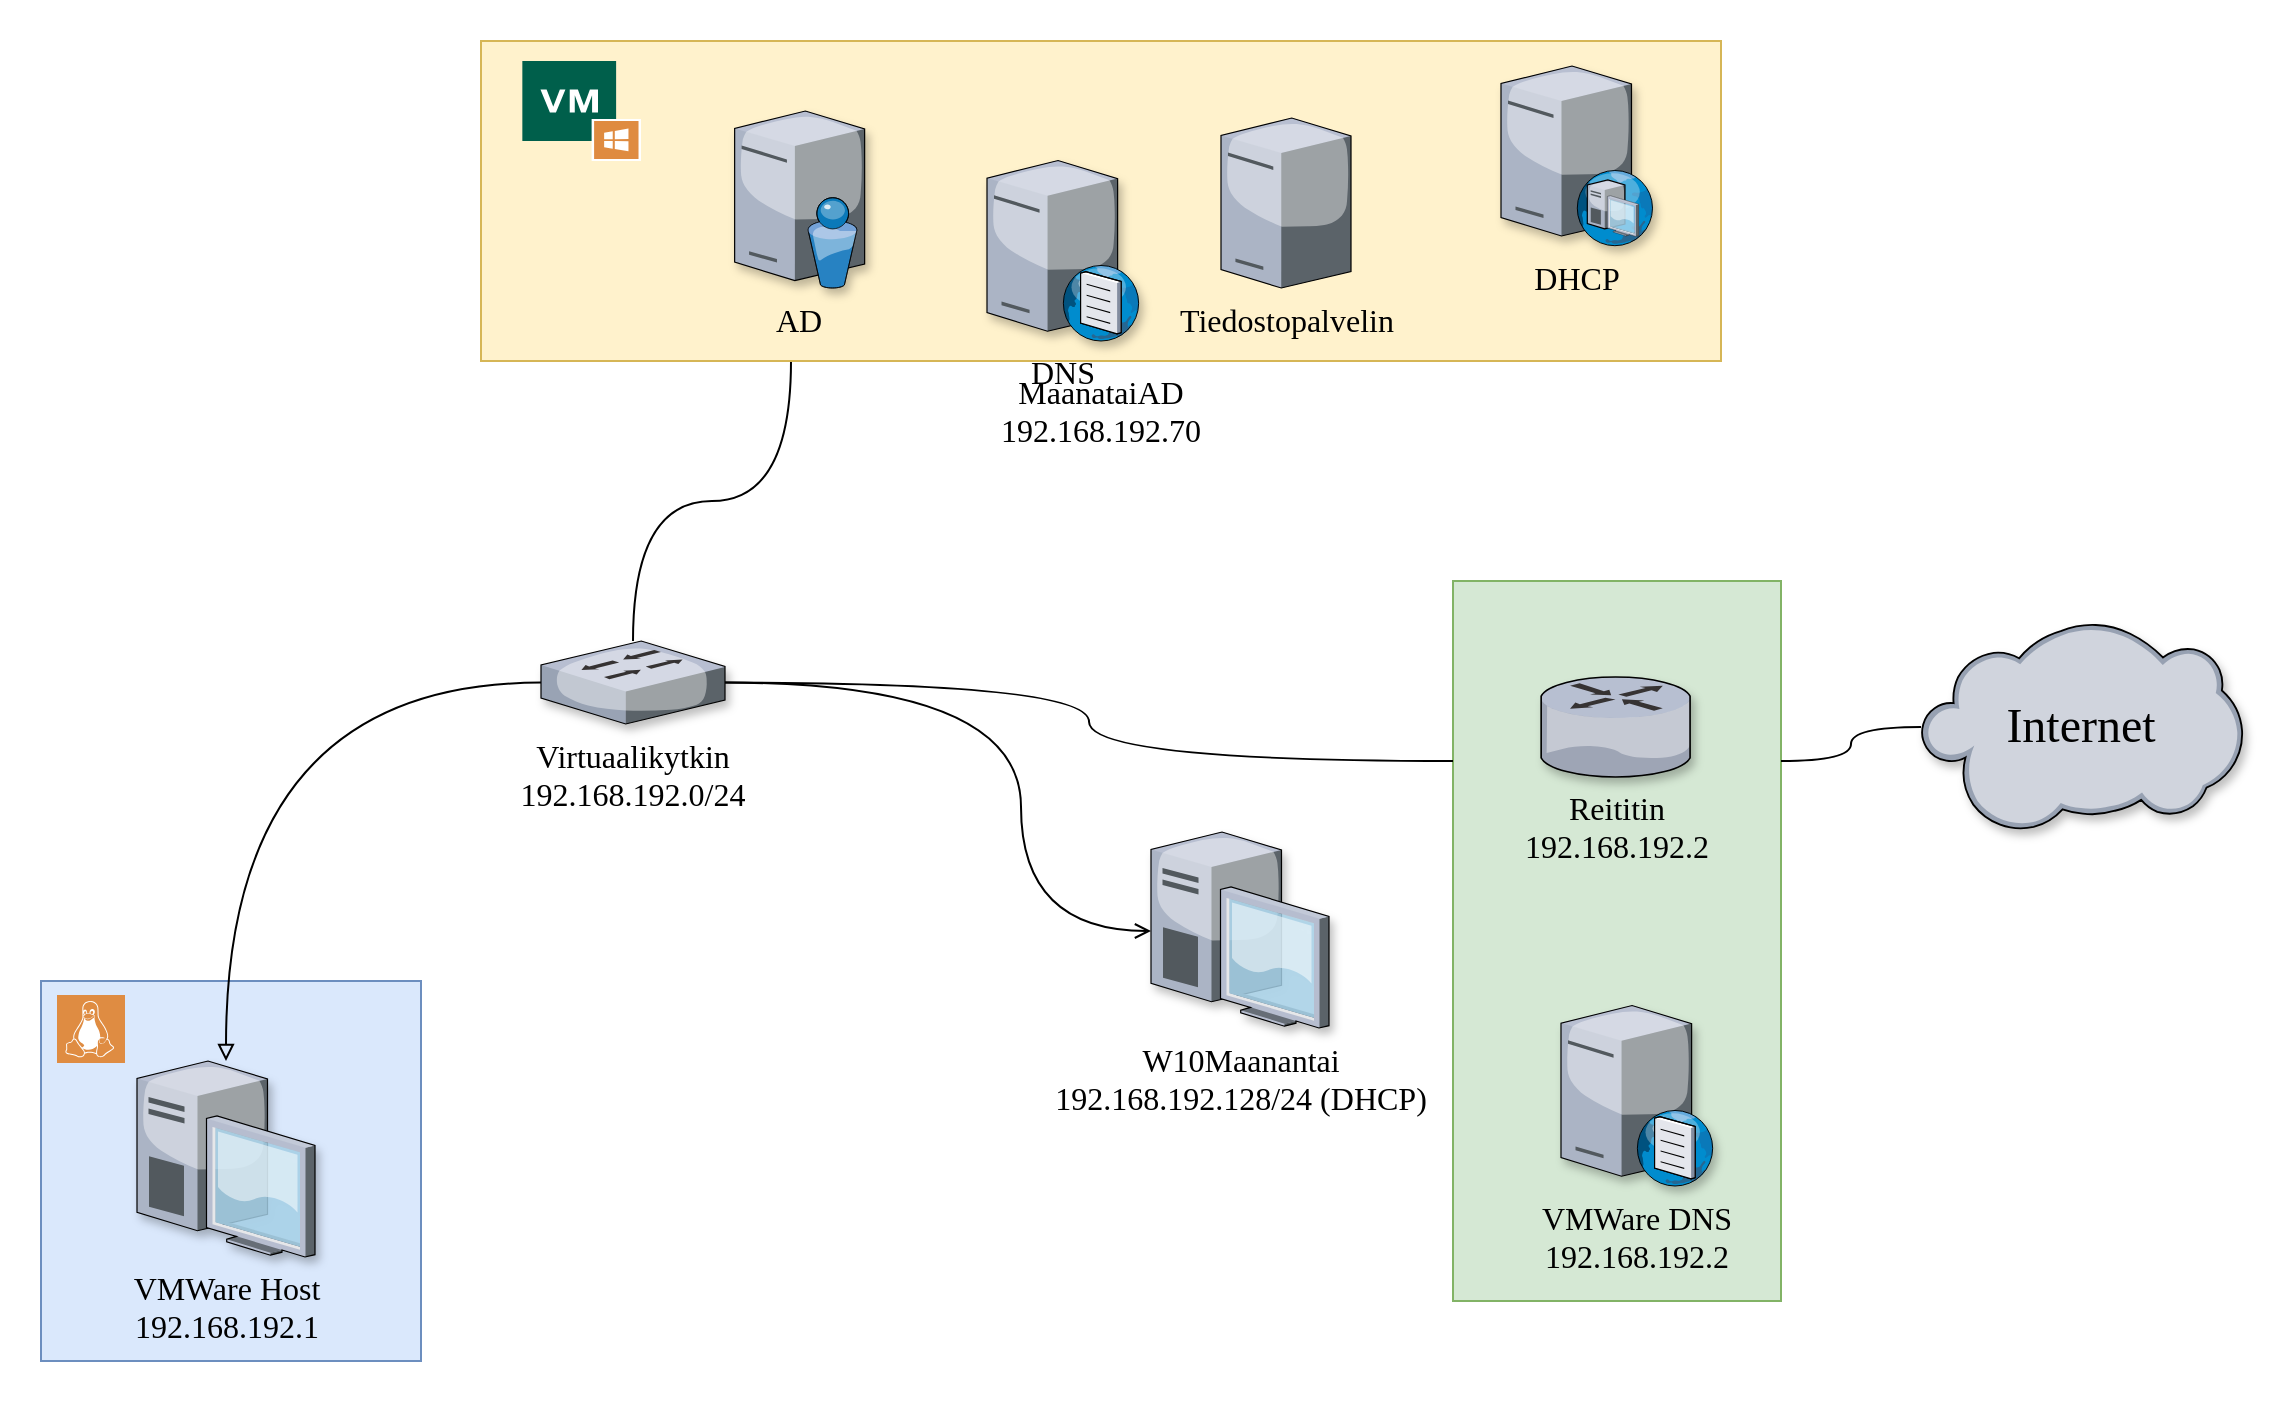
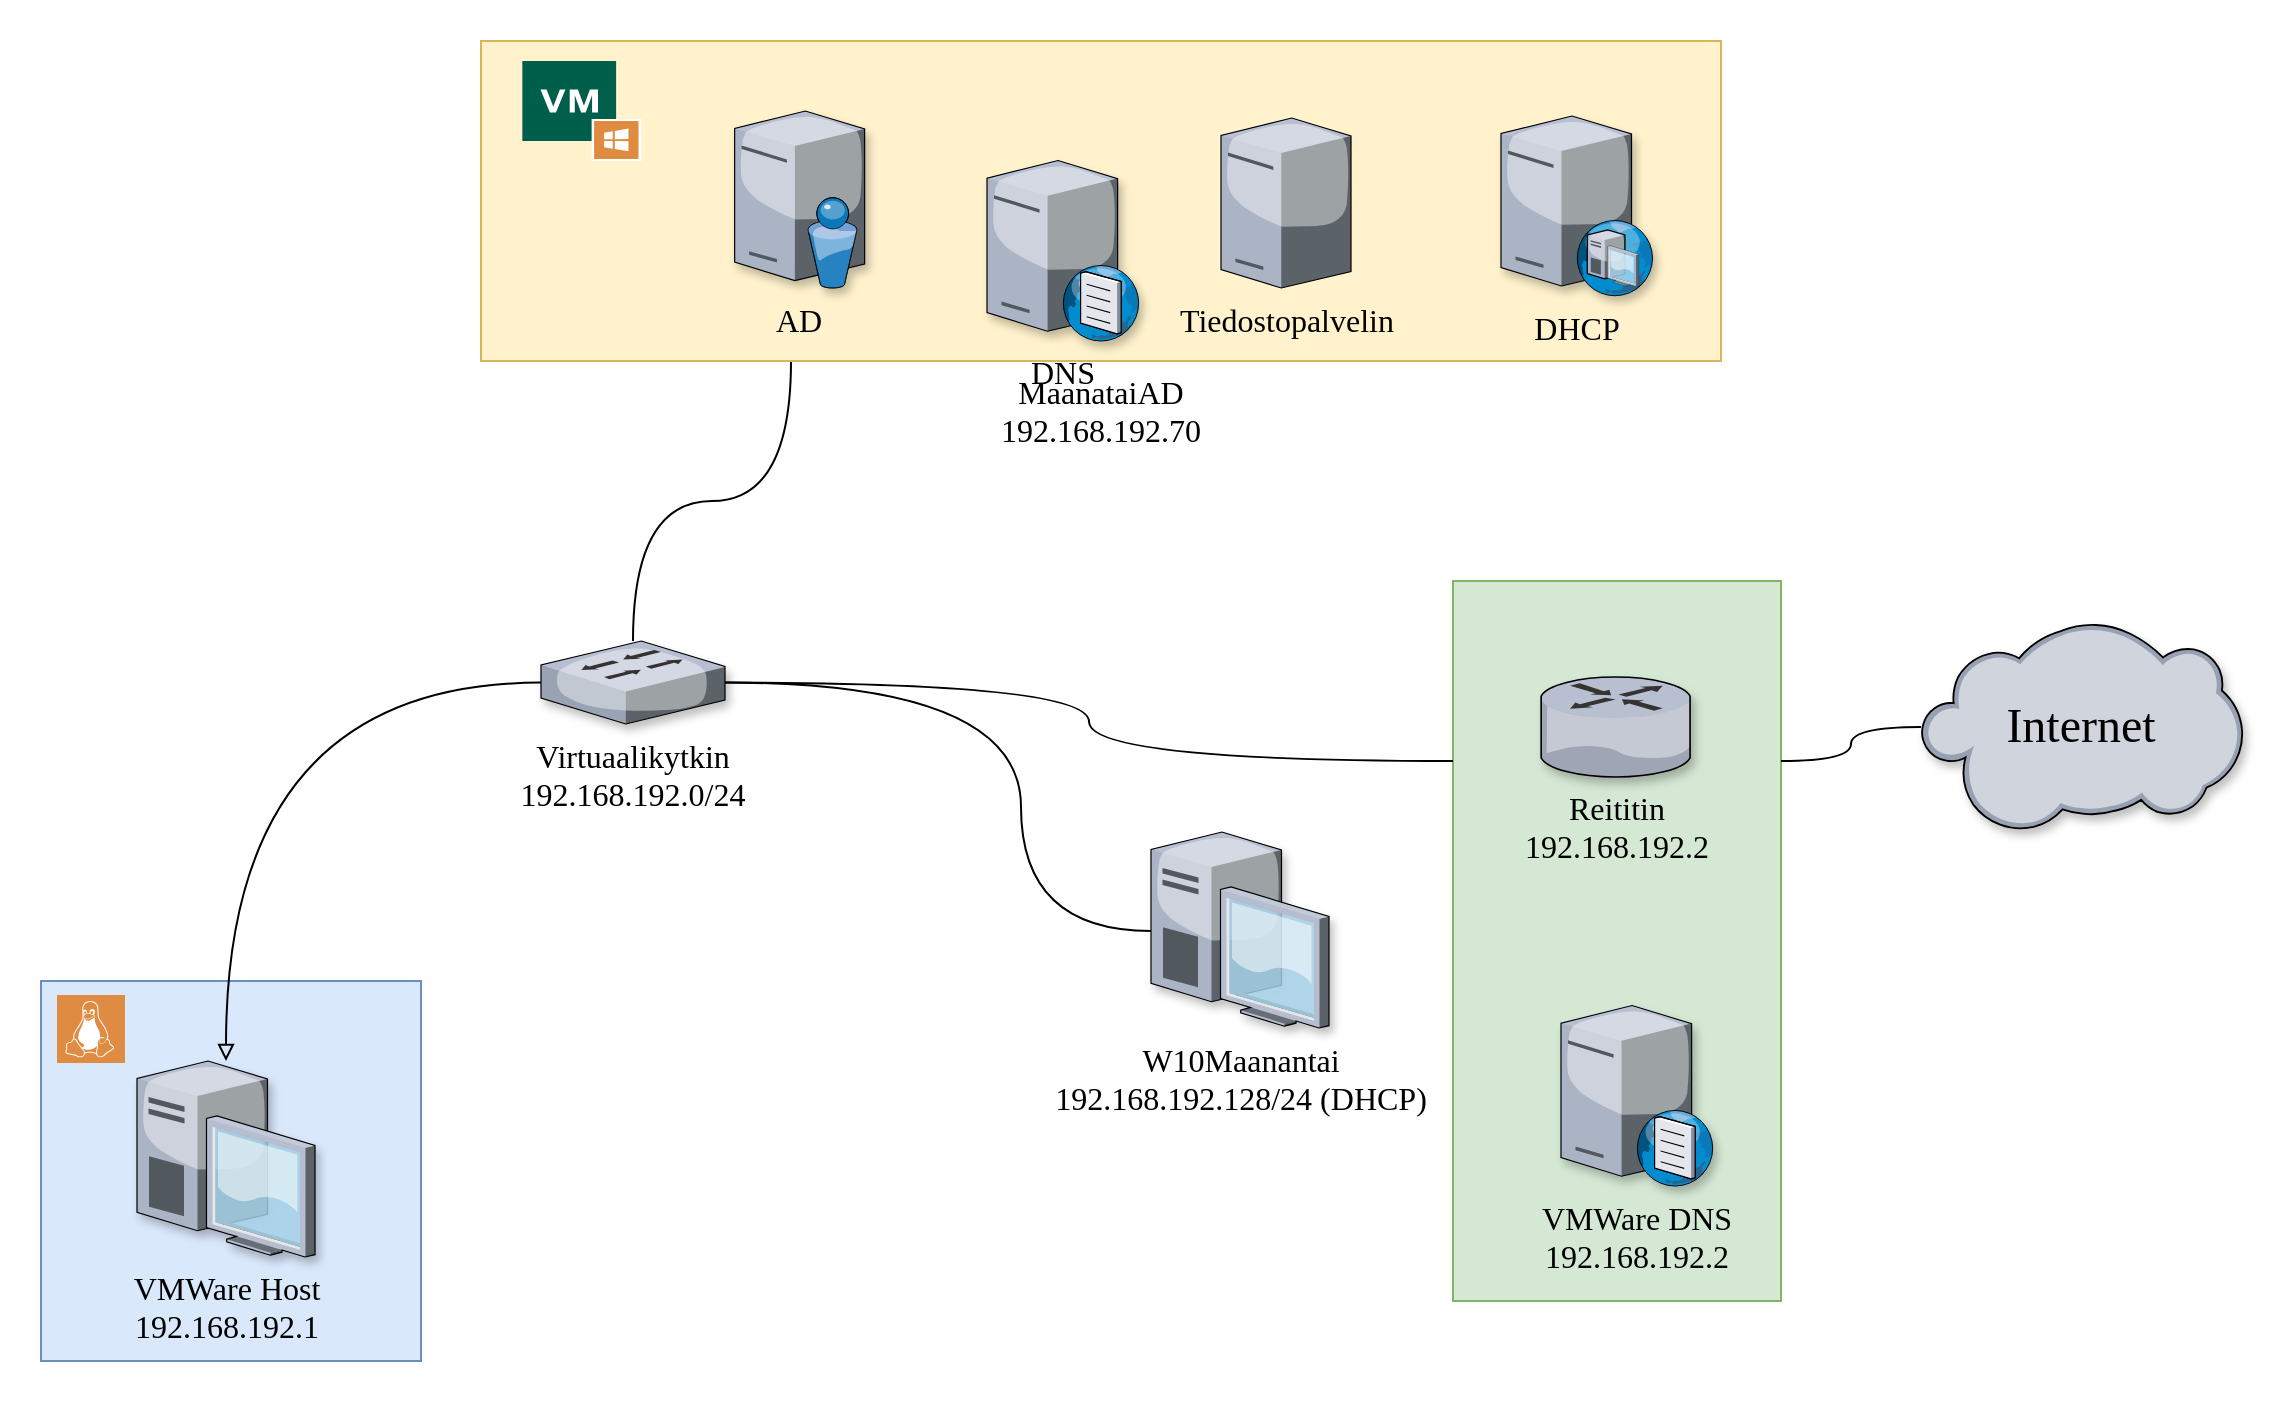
- <mxCell id="18" value="DHCP" style="verticalLabelPosition=bottom;sketch=0;aspect=fixed;html=1;verticalAlign=top;strokeColor=none;align=center;outlineConnect=0;shape=mxgraph.citrix.dhcp_server;shadow=1;glass=1;fontFamily=Comic Sans MS;fontSize=16;fillColor=#660000;gradientColor=#FFFF99;gradientDirection=north;fontColor=default;labelPosition=center;" parent="12" vertex="1"><mxGeometry x="510" y="12.5" width="76" height="90" as="geometry" /></mxCell>
+ <mxCell id="18" value="DHCP" style="verticalLabelPosition=bottom;sketch=0;aspect=fixed;html=1;verticalAlign=top;strokeColor=none;align=center;outlineConnect=0;shape=mxgraph.citrix.dhcp_server;shadow=1;glass=1;fontFamily=Comic Sans MS;fontSize=16;fillColor=#660000;gradientColor=#FFFF99;gradientDirection=north;fontColor=default;labelPosition=center;" parent="12" vertex="1"><mxGeometry x="510" y="37.5" width="76" height="90" as="geometry" /></mxCell>
- <mxCell id="10" style="edgeStyle=orthogonalEdgeStyle;curved=1;orthogonalLoop=1;jettySize=auto;html=1;fontFamily=Helvetica;fontSize=12;fontColor=default;endArrow=open;endFill=0;" parent="1" source="11" target="21" edge="1"><mxGeometry relative="1" as="geometry"><Array as="points"><mxPoint x="510" y="341" /><mxPoint x="510" y="465" /></Array></mxGeometry></mxCell>
+ <mxCell id="10" style="edgeStyle=orthogonalEdgeStyle;curved=1;orthogonalLoop=1;jettySize=auto;html=1;fontFamily=Helvetica;fontSize=12;fontColor=default;endArrow=none;endFill=0;" parent="1" source="11" target="21" edge="1"><mxGeometry relative="1" as="geometry"><Array as="points"><mxPoint x="510" y="341" /><mxPoint x="510" y="465" /></Array></mxGeometry></mxCell>
